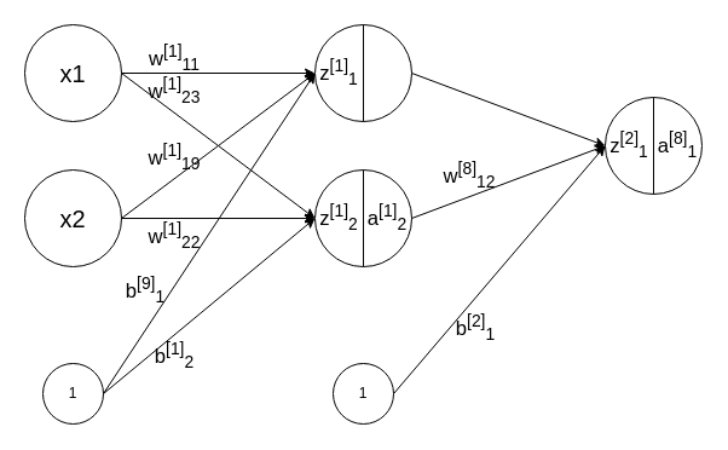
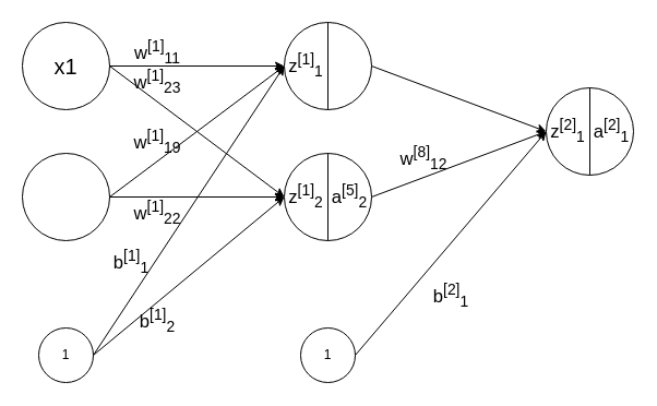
- <mxCell id="32" value="&lt;span style=&quot;font-size: 16.667px&quot;&gt;a&lt;sup&gt;[8]&lt;/sup&gt;&lt;sub&gt;1&lt;/sub&gt;&lt;/span&gt;" style="text;html=1;strokeColor=none;fillColor=none;align=center;verticalAlign=middle;whiteSpace=wrap;rounded=0;fontSize=20;" vertex="1" parent="1"><mxGeometry x="540" y="110" width="40" height="20" as="geometry" /></mxCell>
+ <mxCell id="32" value="&lt;span style=&quot;font-size: 16.667px&quot;&gt;a&lt;sup&gt;[2]&lt;/sup&gt;&lt;sub&gt;1&lt;/sub&gt;&lt;/span&gt;" style="text;html=1;strokeColor=none;fillColor=none;align=center;verticalAlign=middle;whiteSpace=wrap;rounded=0;fontSize=20;" vertex="1" parent="1"><mxGeometry x="540" y="110" width="40" height="20" as="geometry" /></mxCell>
- <mxCell id="19" value="x2" style="text;html=1;strokeColor=none;fillColor=none;align=center;verticalAlign=middle;whiteSpace=wrap;rounded=0;fontSize=20;" vertex="1" parent="1"><mxGeometry x="40" y="170" width="40" height="20" as="geometry" /></mxCell>
- <mxCell id="30" value="&lt;span style=&quot;font-size: 16.667px&quot;&gt;a&lt;sup&gt;[1]&lt;/sup&gt;&lt;sub&gt;2&lt;/sub&gt;&lt;/span&gt;" style="text;html=1;strokeColor=none;fillColor=none;align=center;verticalAlign=middle;whiteSpace=wrap;rounded=0;fontSize=20;" vertex="1" parent="1"><mxGeometry x="300" y="170" width="40" height="20" as="geometry" /></mxCell>
+ <mxCell id="30" value="&lt;span style=&quot;font-size: 16.667px&quot;&gt;a&lt;sup&gt;[5]&lt;/sup&gt;&lt;sub&gt;2&lt;/sub&gt;&lt;/span&gt;" style="text;html=1;strokeColor=none;fillColor=none;align=center;verticalAlign=middle;whiteSpace=wrap;rounded=0;fontSize=20;" vertex="1" parent="1"><mxGeometry x="300" y="170" width="40" height="20" as="geometry" /></mxCell>
- <mxCell id="24" value="&lt;span style=&quot;font-size: 16.667px&quot;&gt;b&lt;sup&gt;[9]&lt;/sup&gt;&lt;sub&gt;1&lt;/sub&gt;&lt;/span&gt;" style="text;html=1;strokeColor=none;fillColor=none;align=center;verticalAlign=middle;whiteSpace=wrap;rounded=0;fontSize=20;" vertex="1" parent="1"><mxGeometry x="100" y="230" width="40" height="20" as="geometry" /></mxCell>
+ <mxCell id="24" value="&lt;span style=&quot;font-size: 16.667px&quot;&gt;b&lt;sup&gt;[1]&lt;/sup&gt;&lt;sub&gt;1&lt;/sub&gt;&lt;/span&gt;" style="text;html=1;strokeColor=none;fillColor=none;align=center;verticalAlign=middle;whiteSpace=wrap;rounded=0;fontSize=20;" vertex="1" parent="1"><mxGeometry x="100" y="230" width="40" height="20" as="geometry" /></mxCell>
- <mxCell id="27" value="&lt;span style=&quot;font-size: 16.667px&quot;&gt;b&lt;sup&gt;[2]&lt;/sup&gt;&lt;sub&gt;1&lt;/sub&gt;&lt;/span&gt;" style="text;html=1;strokeColor=none;fillColor=none;align=center;verticalAlign=middle;whiteSpace=wrap;rounded=0;fontSize=20;" vertex="1" parent="1"><mxGeometry x="373" y="261" width="40" height="20" as="geometry" /></mxCell>
+ <mxCell id="27" value="&lt;span style=&quot;font-size: 16.667px&quot;&gt;b&lt;sup&gt;[2]&lt;/sup&gt;&lt;sub&gt;1&lt;/sub&gt;&lt;/span&gt;" style="text;html=1;strokeColor=none;fillColor=none;align=center;verticalAlign=middle;whiteSpace=wrap;rounded=0;fontSize=20;" vertex="1" parent="1"><mxGeometry x="393" y="261" width="40" height="20" as="geometry" /></mxCell>
